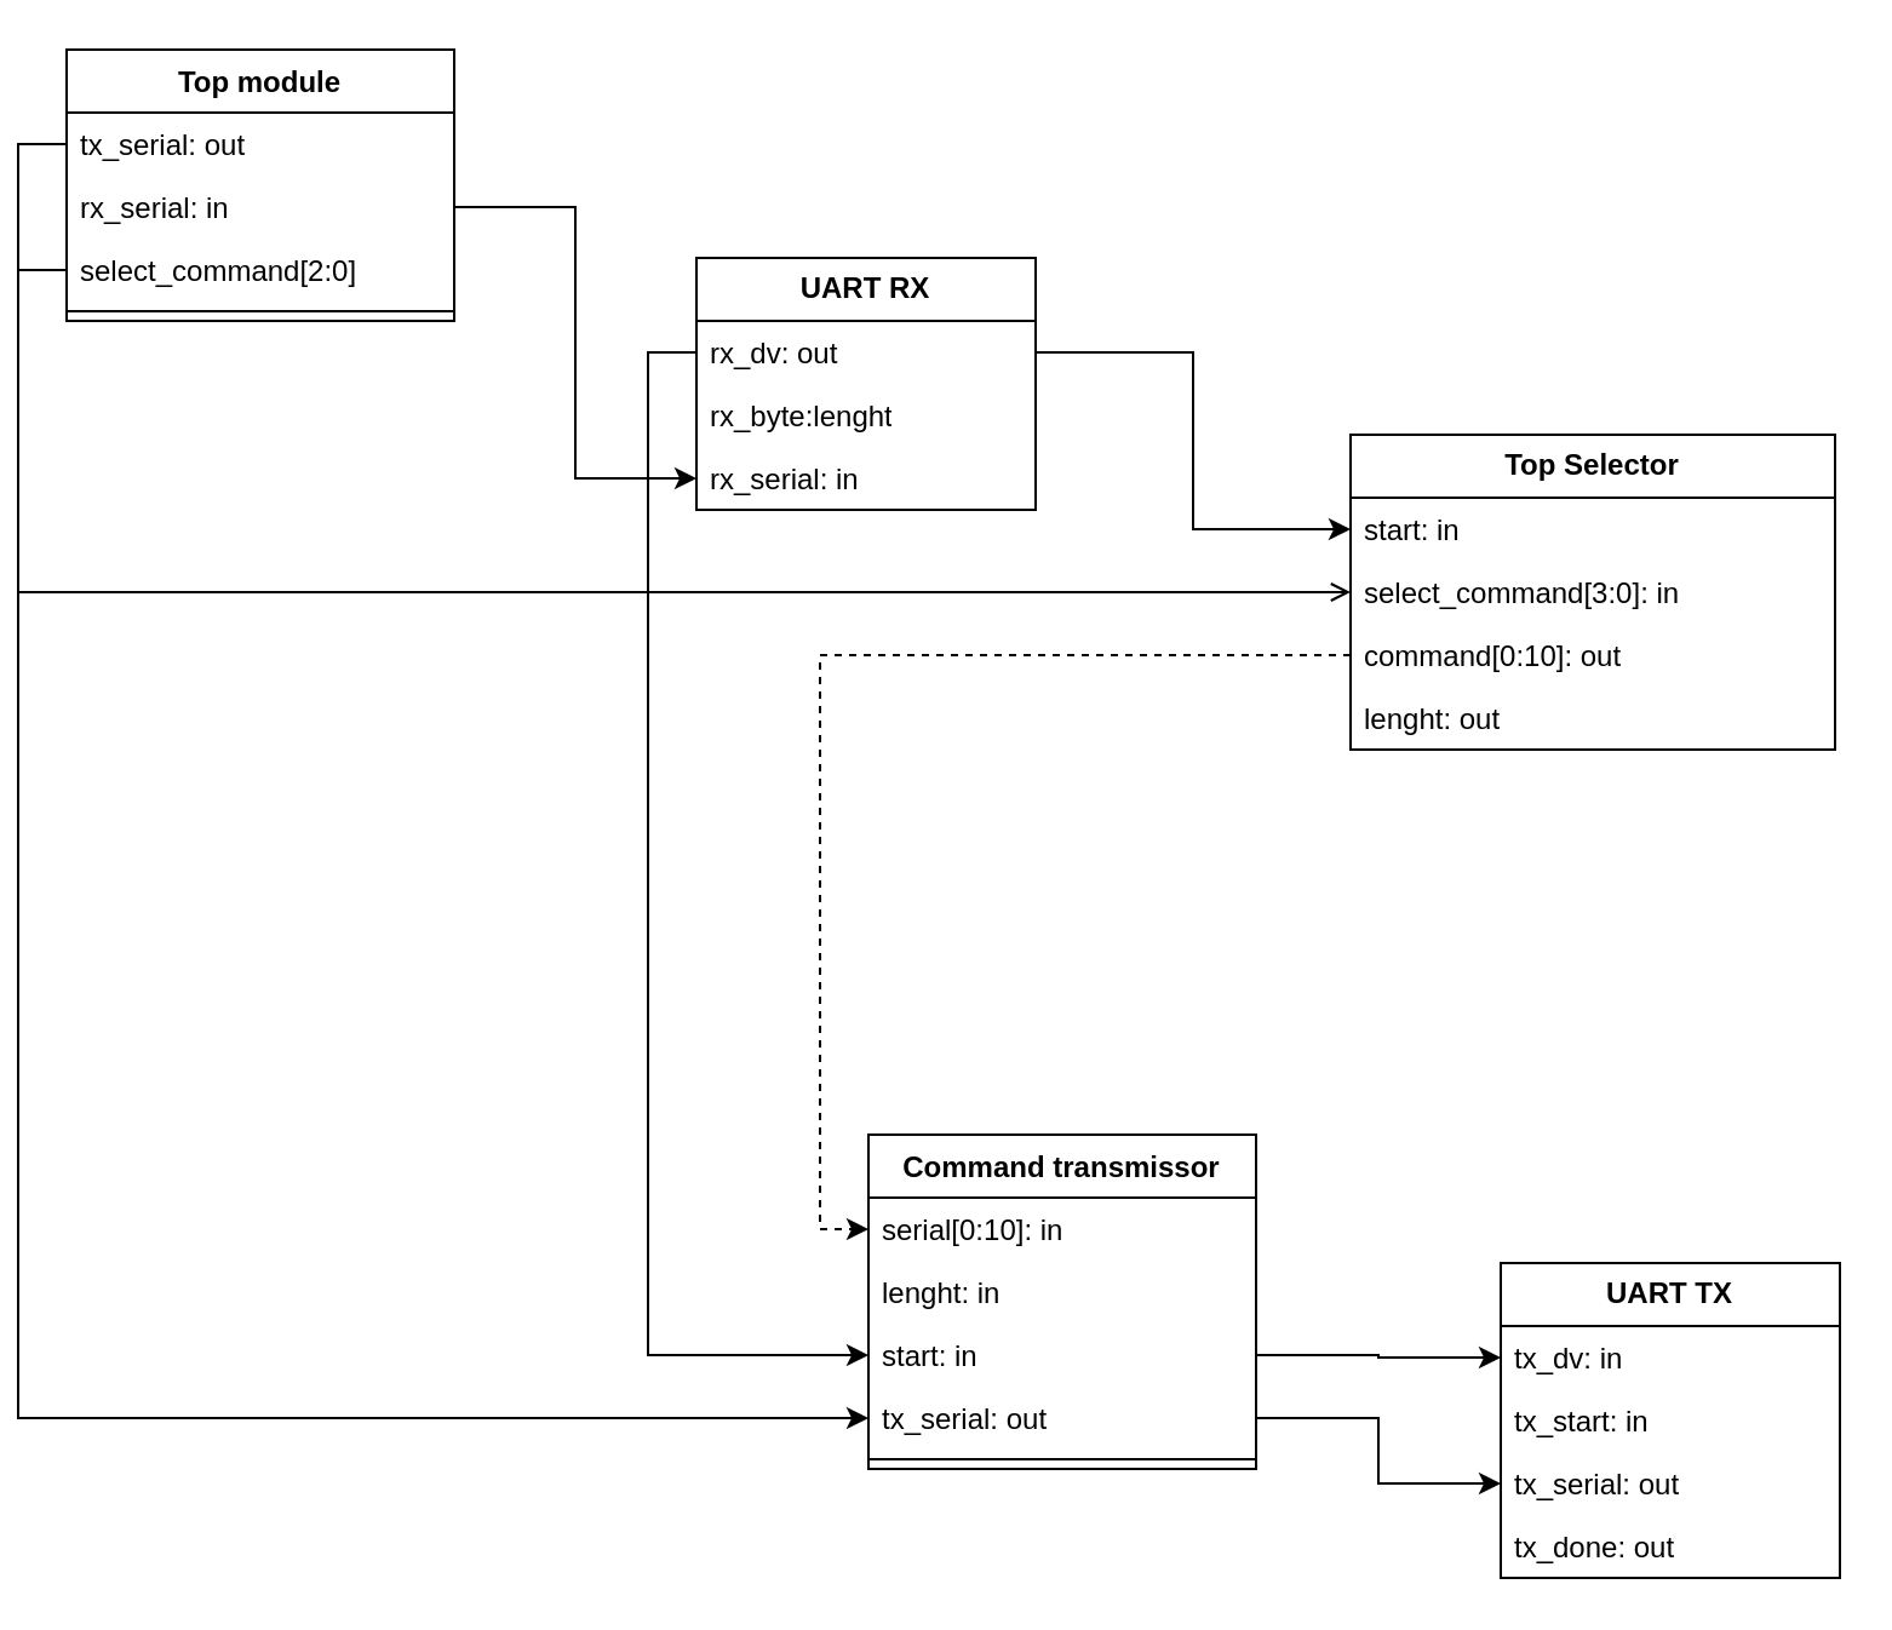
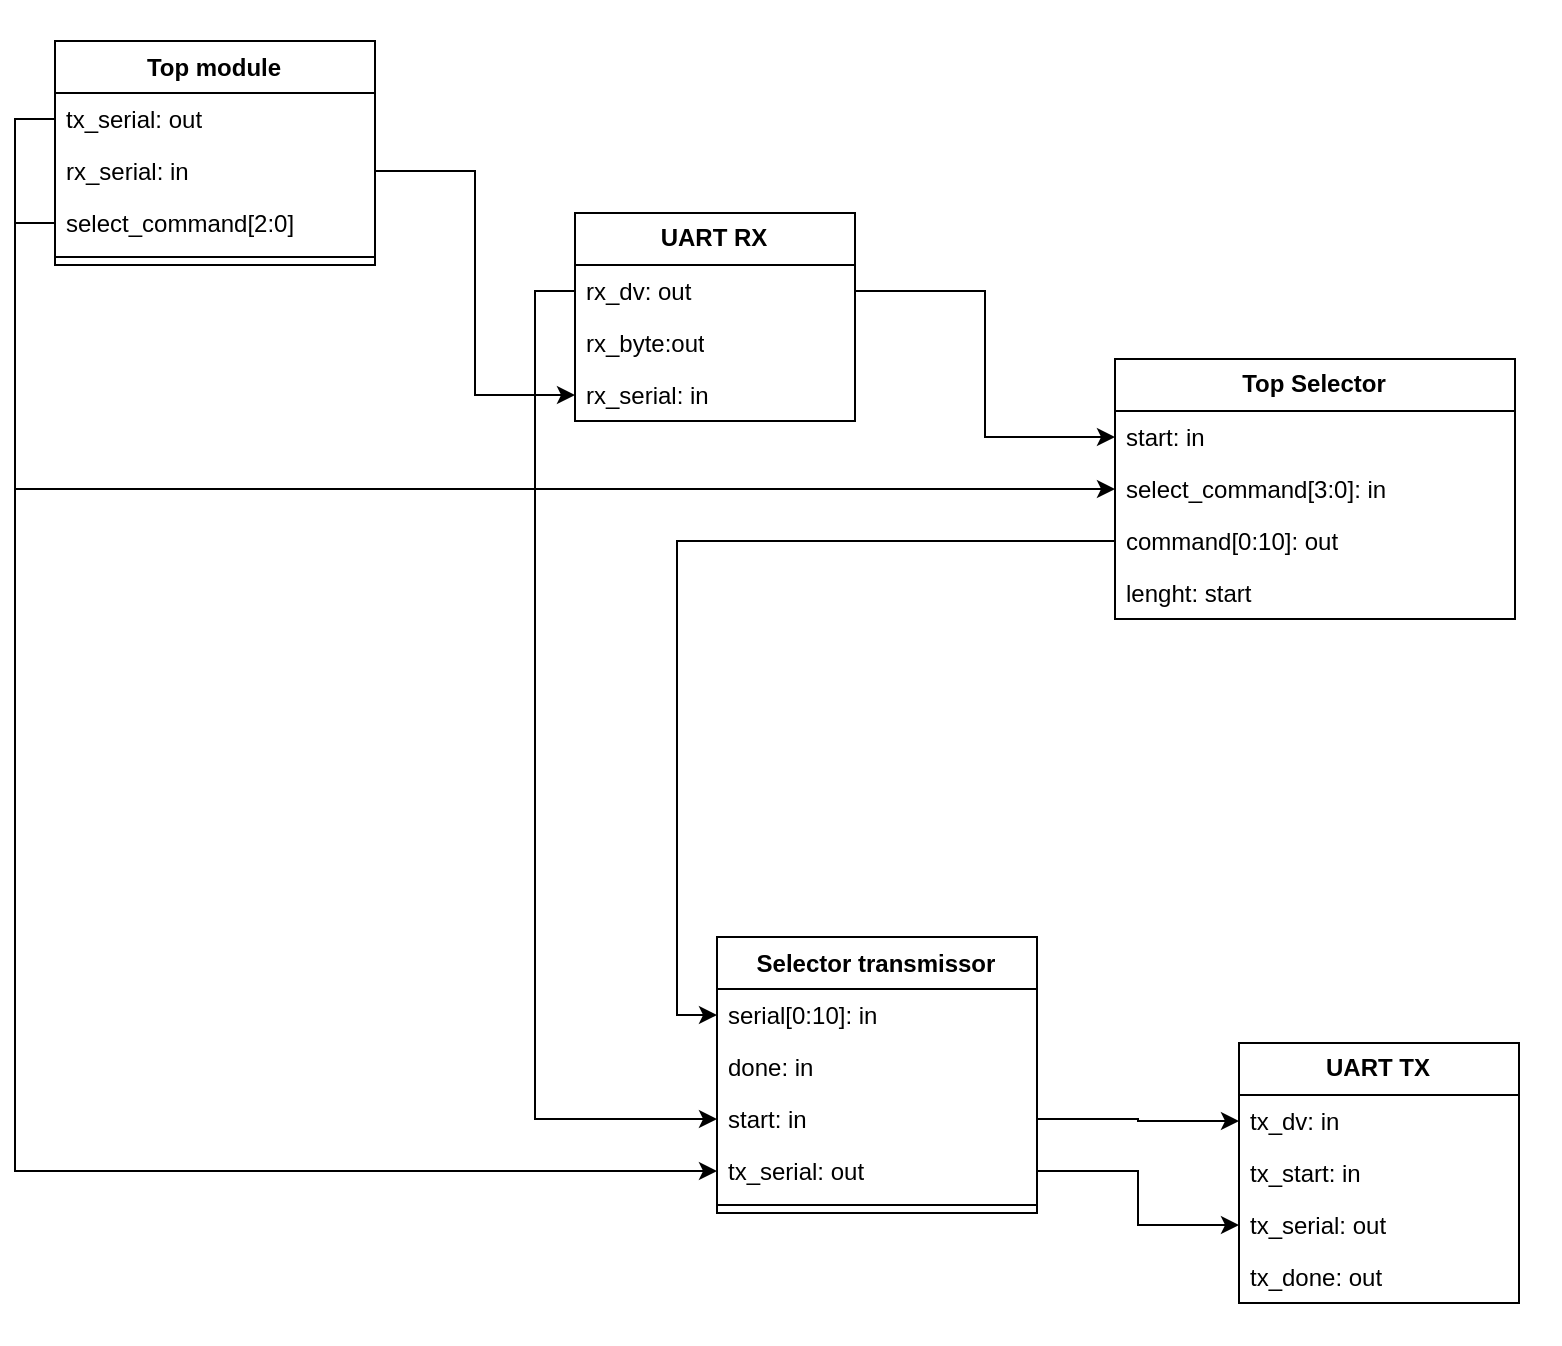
- <mxCell id="25" value="rx_byte:lenght" style="text;strokeColor=none;fillColor=none;align=left;verticalAlign=top;spacingLeft=4;spacingRight=4;overflow=hidden;rotatable=0;points=[[0,0.5],[1,0.5]];portConstraint=eastwest;whiteSpace=wrap;html=1;labelBackgroundColor=none;" parent="23" vertex="1"><mxGeometry y="52" width="140" height="26" as="geometry" /></mxCell>
+ <mxCell id="25" value="rx_byte:out" style="text;strokeColor=none;fillColor=none;align=left;verticalAlign=top;spacingLeft=4;spacingRight=4;overflow=hidden;rotatable=0;points=[[0,0.5],[1,0.5]];portConstraint=eastwest;whiteSpace=wrap;html=1;labelBackgroundColor=none;" parent="23" vertex="1"><mxGeometry y="52" width="140" height="26" as="geometry" /></mxCell>
- <mxCell id="32" style="edgeStyle=orthogonalEdgeStyle;rounded=0;orthogonalLoop=1;jettySize=auto;html=1;exitX=0;exitY=0.5;exitDx=0;exitDy=0;endArrow=open;" parent="1" source="5" target="9" edge="1"><mxGeometry relative="1" as="geometry" /></mxCell>
+ <mxCell id="32" style="edgeStyle=orthogonalEdgeStyle;rounded=0;orthogonalLoop=1;jettySize=auto;html=1;exitX=0;exitY=0.5;exitDx=0;exitDy=0;" parent="1" source="5" target="9" edge="1"><mxGeometry relative="1" as="geometry" /></mxCell>
- <mxCell id="33" style="edgeStyle=orthogonalEdgeStyle;rounded=0;orthogonalLoop=1;jettySize=auto;html=1;exitX=0;exitY=0.5;exitDx=0;exitDy=0;entryX=0;entryY=0.5;entryDx=0;entryDy=0;dashed=1;" parent="1" source="10" target="13" edge="1"><mxGeometry relative="1" as="geometry" /></mxCell>
+ <mxCell id="33" style="edgeStyle=orthogonalEdgeStyle;rounded=0;orthogonalLoop=1;jettySize=auto;html=1;exitX=0;exitY=0.5;exitDx=0;exitDy=0;entryX=0;entryY=0.5;entryDx=0;entryDy=0;" parent="1" source="10" target="13" edge="1"><mxGeometry relative="1" as="geometry" /></mxCell>
- <mxCell id="11" value="lenght: out" style="text;strokeColor=none;fillColor=none;align=left;verticalAlign=top;spacingLeft=4;spacingRight=4;overflow=hidden;rotatable=0;points=[[0,0.5],[1,0.5]];portConstraint=eastwest;whiteSpace=wrap;html=1;labelBackgroundColor=none;" parent="7" vertex="1"><mxGeometry y="104" width="200" height="26" as="geometry" /></mxCell>
+ <mxCell id="11" value="lenght: start" style="text;strokeColor=none;fillColor=none;align=left;verticalAlign=top;spacingLeft=4;spacingRight=4;overflow=hidden;rotatable=0;points=[[0,0.5],[1,0.5]];portConstraint=eastwest;whiteSpace=wrap;html=1;labelBackgroundColor=none;" parent="7" vertex="1"><mxGeometry y="104" width="200" height="26" as="geometry" /></mxCell>
- <mxCell id="12" value="Command transmissor" style="swimlane;fontStyle=1;align=center;verticalAlign=top;childLayout=stackLayout;horizontal=1;startSize=26;horizontalStack=0;resizeParent=1;resizeParentMax=0;resizeLast=0;collapsible=1;marginBottom=0;whiteSpace=wrap;html=1;fillColor=none;labelBackgroundColor=none;" parent="1" vertex="1"><mxGeometry x="351" y="468" width="160" height="138" as="geometry" /></mxCell>
+ <mxCell id="12" value="Selector transmissor" style="swimlane;fontStyle=1;align=center;verticalAlign=top;childLayout=stackLayout;horizontal=1;startSize=26;horizontalStack=0;resizeParent=1;resizeParentMax=0;resizeLast=0;collapsible=1;marginBottom=0;whiteSpace=wrap;html=1;fillColor=none;labelBackgroundColor=none;" parent="1" vertex="1"><mxGeometry x="351" y="468" width="160" height="138" as="geometry" /></mxCell>
- <mxCell id="14" value="lenght: in" style="text;strokeColor=none;fillColor=none;align=left;verticalAlign=top;spacingLeft=4;spacingRight=4;overflow=hidden;rotatable=0;points=[[0,0.5],[1,0.5]];portConstraint=eastwest;whiteSpace=wrap;html=1;labelBackgroundColor=none;" parent="12" vertex="1"><mxGeometry y="52" width="160" height="26" as="geometry" /></mxCell>
+ <mxCell id="14" value="done: in" style="text;strokeColor=none;fillColor=none;align=left;verticalAlign=top;spacingLeft=4;spacingRight=4;overflow=hidden;rotatable=0;points=[[0,0.5],[1,0.5]];portConstraint=eastwest;whiteSpace=wrap;html=1;labelBackgroundColor=none;" parent="12" vertex="1"><mxGeometry y="52" width="160" height="26" as="geometry" /></mxCell>
